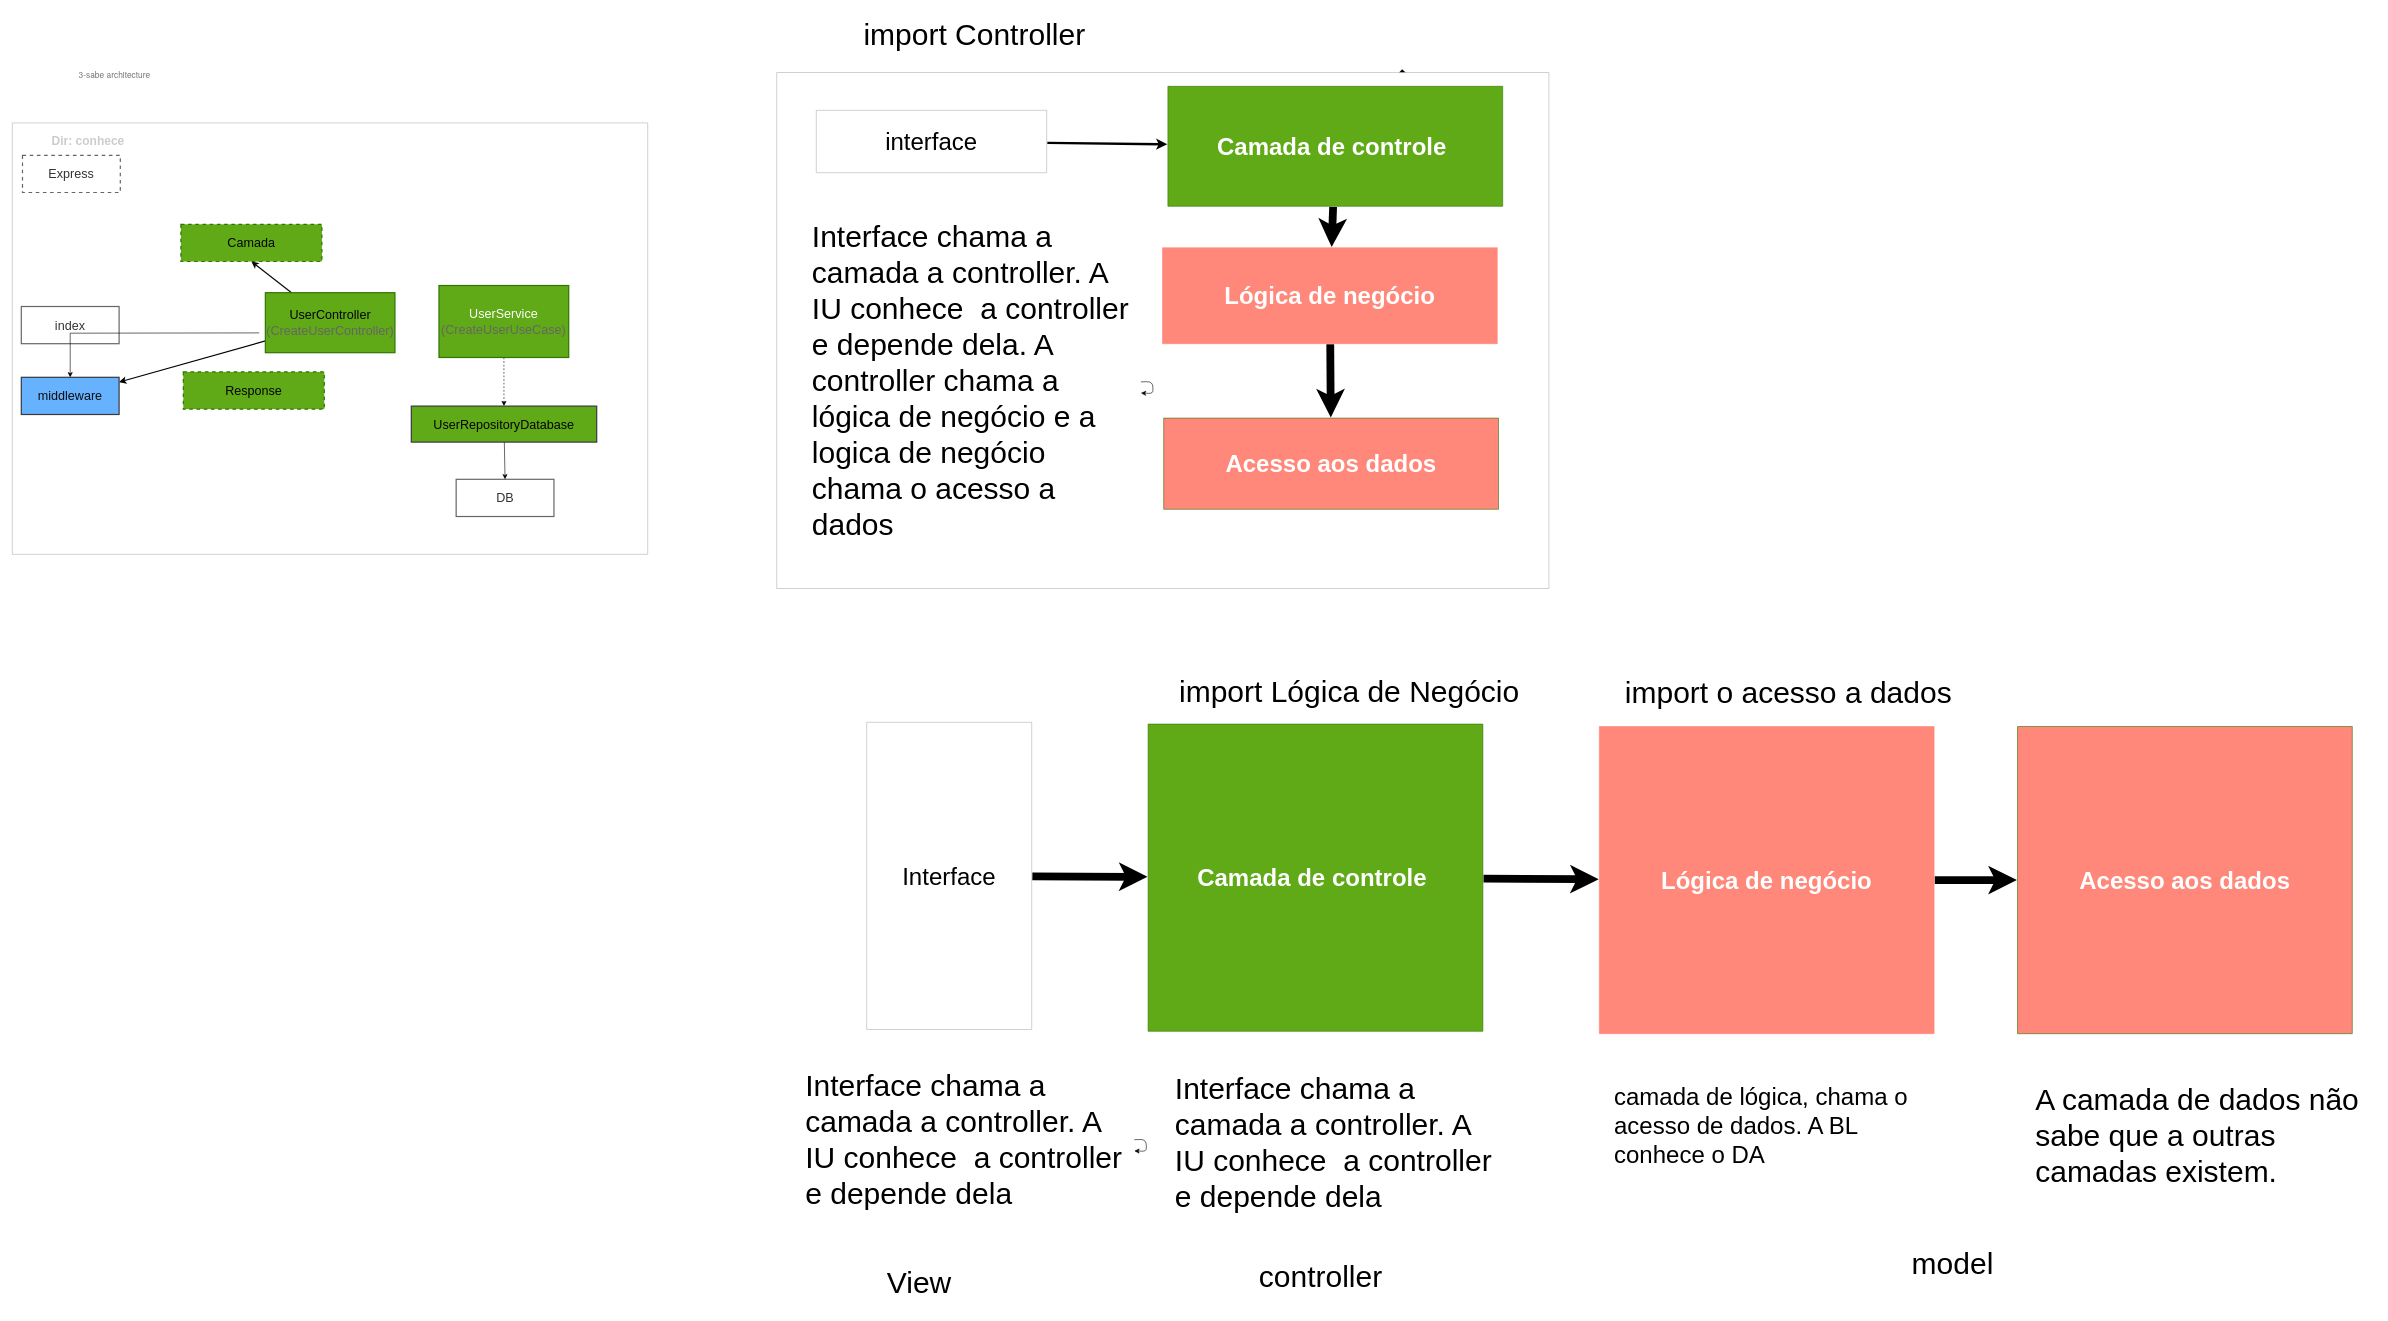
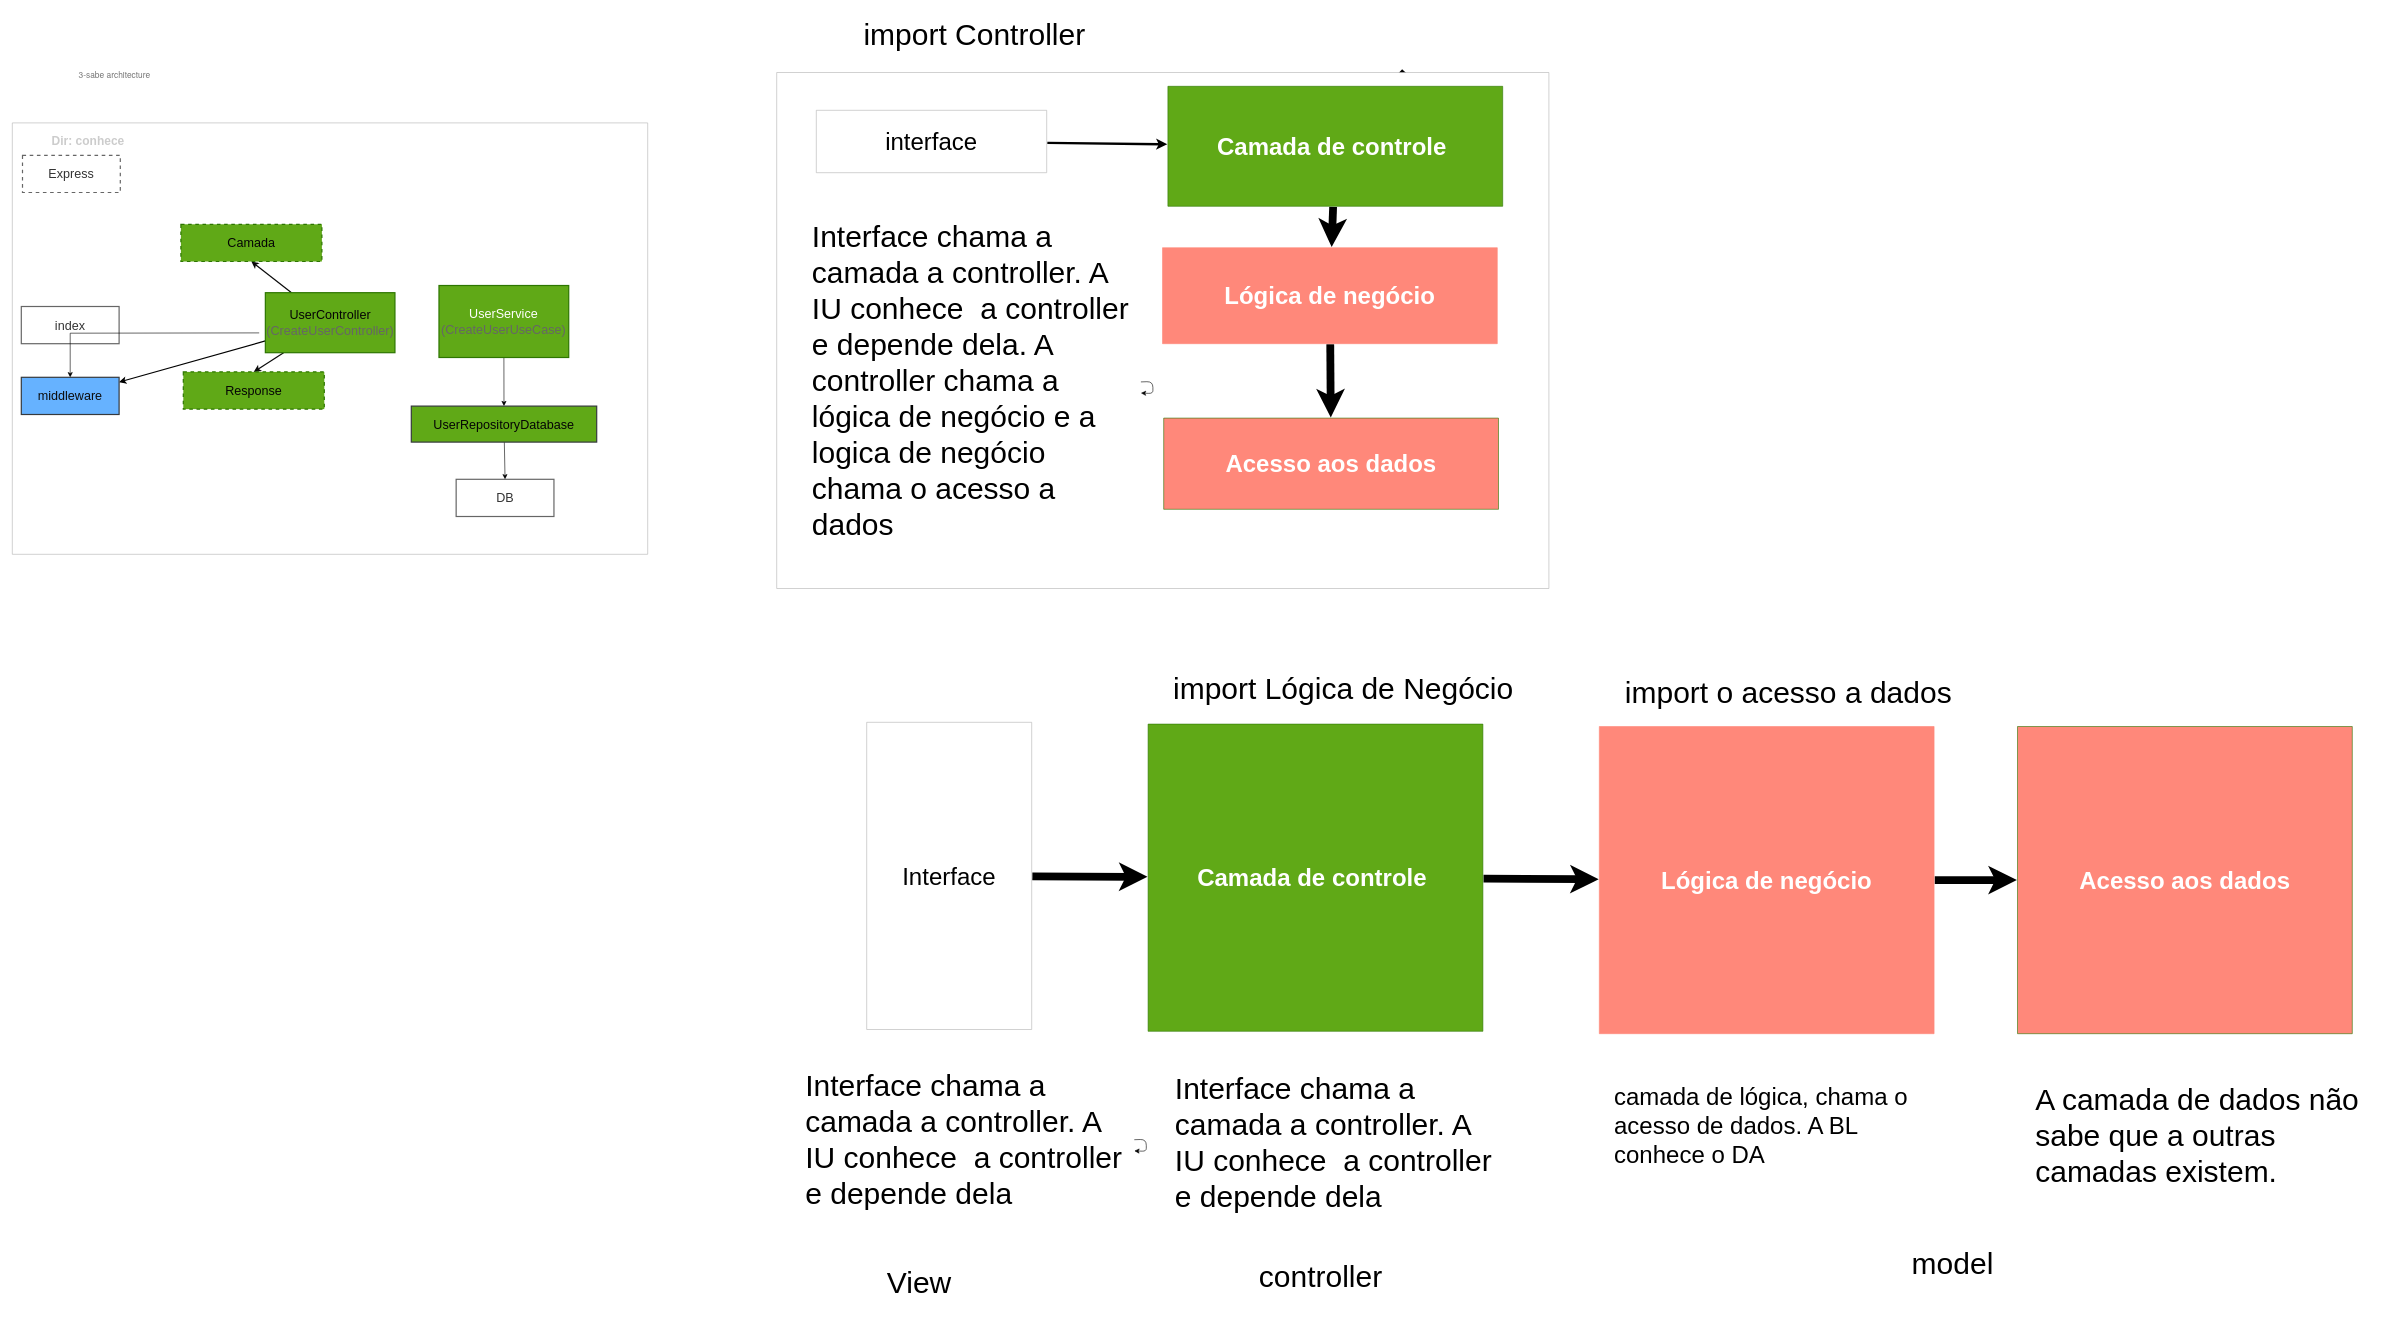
+ <mxCell id="10" style="edgeStyle=none;html=1;entryX=0.5;entryY=0;entryDx=0;entryDy=0;strokeColor=#0A0A0A;strokeWidth=2;" parent="1" source="11" target="15" edge="1"><mxGeometry relative="1" as="geometry" /></mxCell>
- <mxCell id="3" style="edgeStyle=none;html=1;strokeColor=#000000;dashed=1;" parent="1" source="4" target="6" edge="1"><mxGeometry relative="1" as="geometry" /></mxCell>
+ <mxCell id="3" style="edgeStyle=none;html=1;strokeColor=#000000;" parent="1" source="4" target="6" edge="1"><mxGeometry relative="1" as="geometry" /></mxCell>
- <mxCell id="43" value="&lt;p id=&quot;docs-internal-guid-feefe80f-7fff-1aa5-e58a-e19a02d6f706&quot; style=&quot;line-height: 1.2; margin-top: 0pt; margin-bottom: 0pt; font-size: 50px;&quot; dir=&quot;ltr&quot;&gt;&lt;span style=&quot;font-size: 50px; font-family: Arial, sans-serif; color: rgb(0, 0, 0); background-color: transparent; font-weight: 400; font-style: normal; font-variant: normal; text-decoration: none; vertical-align: baseline;&quot;&gt;import Lógica de Negócio&lt;/span&gt;&lt;/p&gt;" style="text;whiteSpace=wrap;html=1;fontSize=50;fontColor=#000000;" vertex="1" parent="1"><mxGeometry x="1963" y="1115" width="628" height="78" as="geometry" /></mxCell>
+ <mxCell id="43" value="&lt;p id=&quot;docs-internal-guid-feefe80f-7fff-1aa5-e58a-e19a02d6f706&quot; style=&quot;line-height: 1.2; margin-top: 0pt; margin-bottom: 0pt; font-size: 50px;&quot; dir=&quot;ltr&quot;&gt;&lt;span style=&quot;font-size: 50px; font-family: Arial, sans-serif; color: rgb(0, 0, 0); background-color: transparent; font-weight: 400; font-style: normal; font-variant: normal; text-decoration: none; vertical-align: baseline;&quot;&gt;import Lógica de Negócio&lt;/span&gt;&lt;/p&gt;" style="text;whiteSpace=wrap;html=1;fontSize=50;fontColor=#000000;" vertex="1" parent="1"><mxGeometry x="1953" y="1110" width="628" height="78" as="geometry" /></mxCell>
